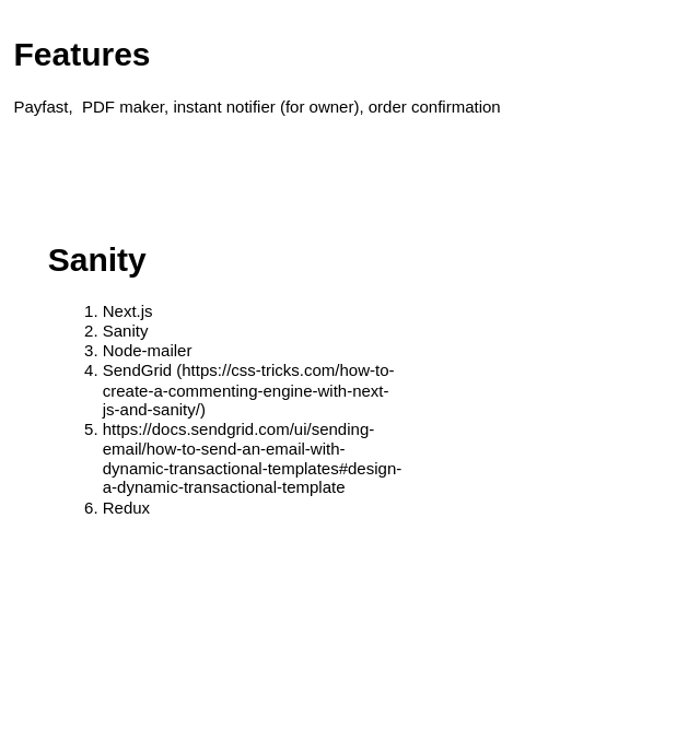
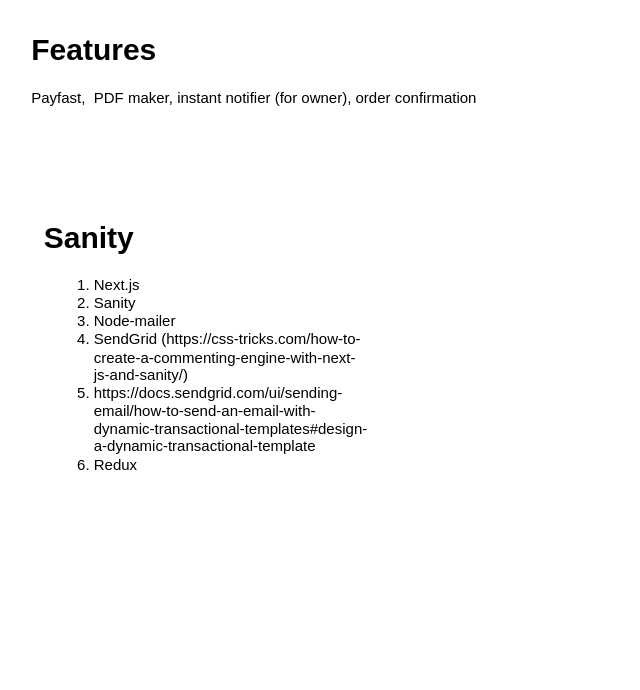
- <mxCell id="3" value="&lt;h1&gt;Features&lt;/h1&gt;&lt;div&gt;Payfast,&amp;nbsp; PDF maker, instant notifier (for owner), order confirmation&lt;/div&gt;&lt;p&gt;&lt;/p&gt;" style="text;html=1;strokeColor=none;fillColor=none;spacing=5;spacingTop=-20;whiteSpace=wrap;overflow=hidden;rounded=0;" parent="1" vertex="1"><mxGeometry x="5" y="20" width="470" height="110" as="geometry" /></mxCell>
+ <mxCell id="3" value="&lt;h1&gt;Features&lt;/h1&gt;&lt;div&gt;Payfast,&amp;nbsp; PDF maker, instant notifier (for owner), order confirmation&lt;/div&gt;&lt;p&gt;&lt;/p&gt;" style="text;html=1;strokeColor=none;fillColor=none;spacing=5;spacingTop=-20;whiteSpace=wrap;overflow=hidden;rounded=0;" parent="1" vertex="1"><mxGeometry x="20" y="20" width="470" height="110" as="geometry" /></mxCell>
